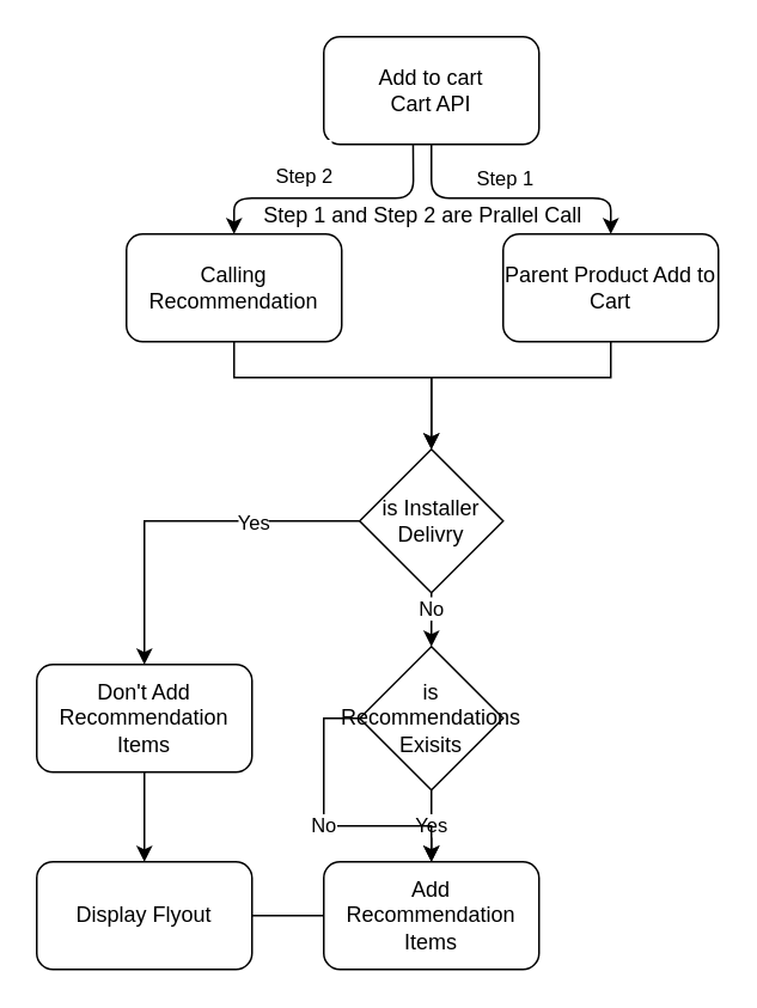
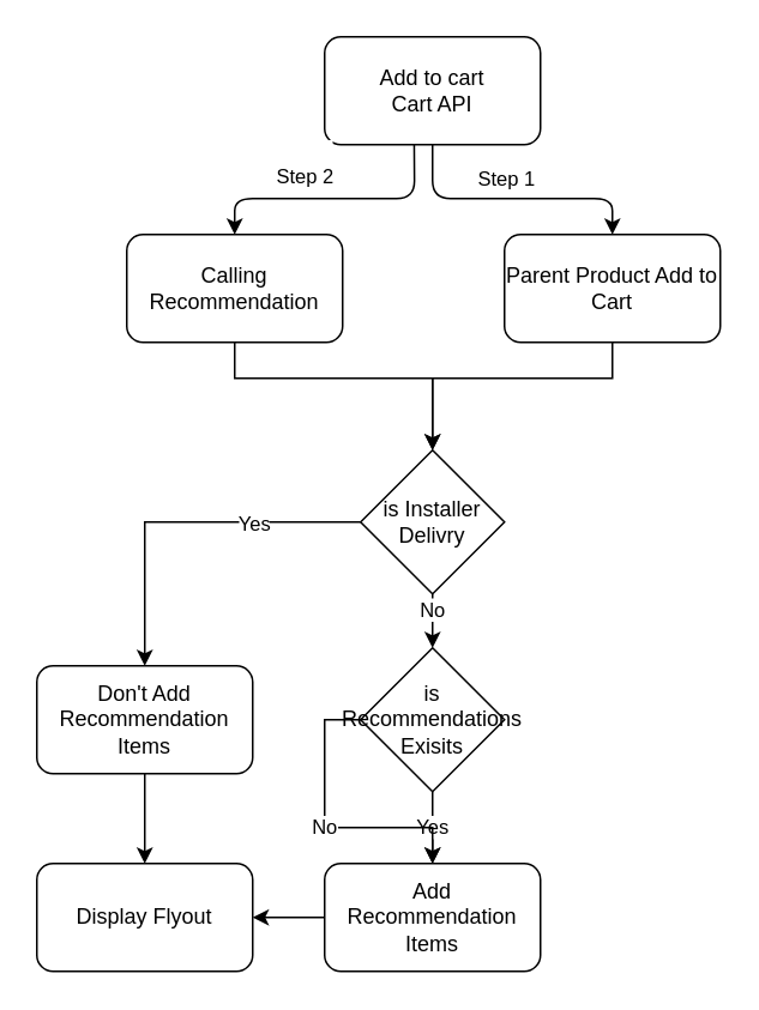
- <mxCell id="24" value="Step 1 and Step 2 are Prallel Call" style="text;html=1;align=center;verticalAlign=middle;resizable=0;points=[];autosize=1;" vertex="1" parent="1"><mxGeometry x="140" y="110" width="190" height="20" as="geometry" /></mxCell>
- <mxCell id="21" style="edgeStyle=orthogonalEdgeStyle;rounded=0;orthogonalLoop=1;jettySize=auto;html=1;exitX=0;exitY=0.5;exitDx=0;exitDy=0;entryX=1;entryY=0.5;entryDx=0;entryDy=0;endArrow=none;" edge="1" parent="1" source="22" target="23"><mxGeometry relative="1" as="geometry"><mxPoint x="-100" y="690" as="targetPoint" /></mxGeometry></mxCell>
+ <mxCell id="21" style="edgeStyle=orthogonalEdgeStyle;rounded=0;orthogonalLoop=1;jettySize=auto;html=1;exitX=0;exitY=0.5;exitDx=0;exitDy=0;entryX=1;entryY=0.5;entryDx=0;entryDy=0;" edge="1" parent="1" source="22" target="23"><mxGeometry relative="1" as="geometry"><mxPoint x="-100" y="690" as="targetPoint" /></mxGeometry></mxCell>
